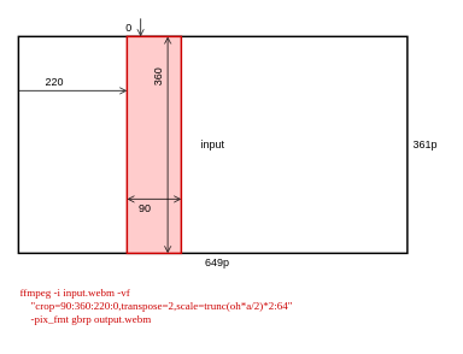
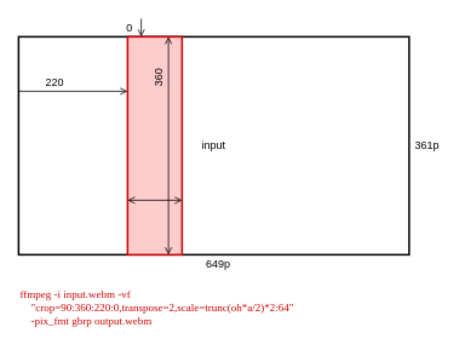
- <mxCell id="9" value="90" style="text;html=1;align=center;verticalAlign=middle;whiteSpace=wrap;rounded=0;" vertex="1" parent="1"><mxGeometry x="140" y="220" width="40" height="20" as="geometry" /></mxCell>
